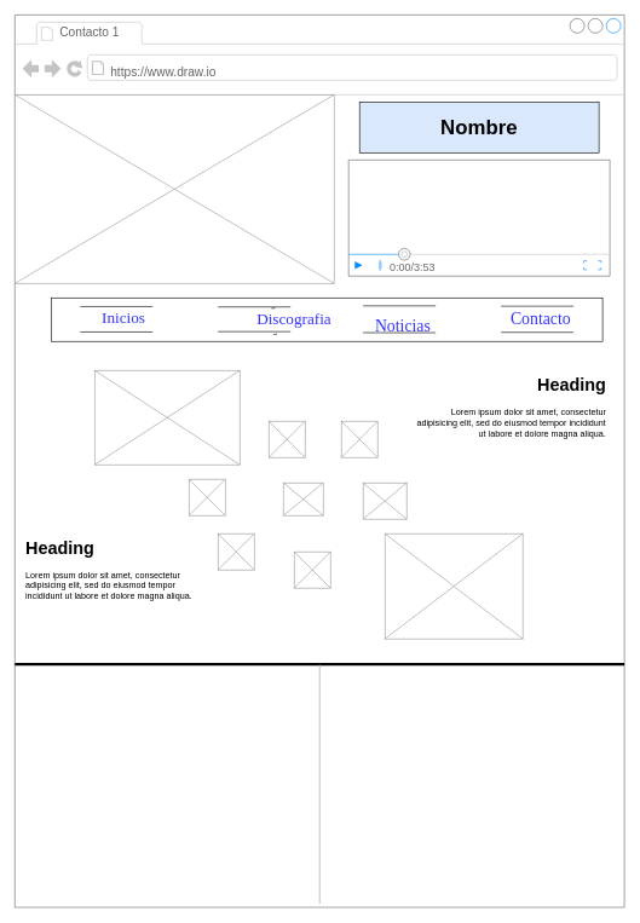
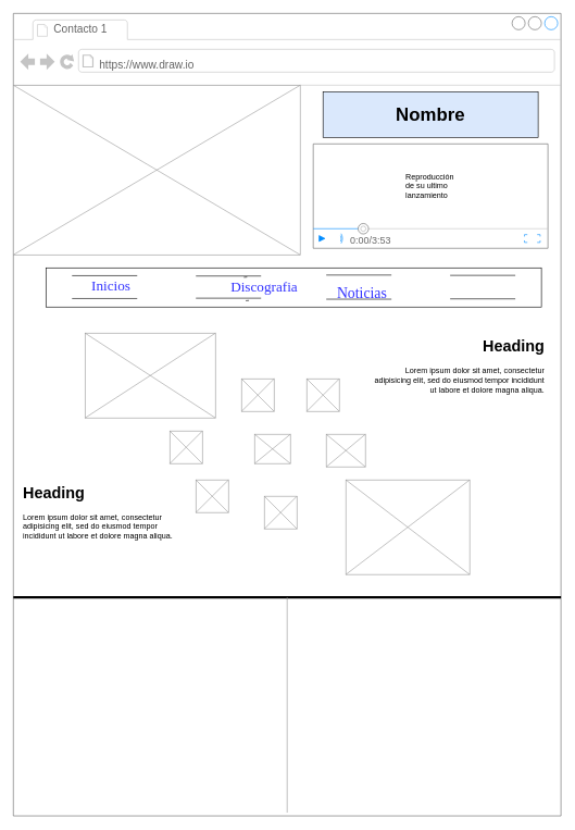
+ <mxCell id="29" value="&lt;div style=&quot;&quot;&gt;&lt;span style=&quot;background-color: initial;&quot;&gt;Reproducción de su ultimo lanzamiento&lt;/span&gt;&lt;/div&gt;" style="text;html=1;strokeColor=none;fillColor=none;align=left;verticalAlign=middle;whiteSpace=wrap;rounded=0;" vertex="1" parent="2"><mxGeometry x="600" y="250" width="60" height="30" as="geometry" /></mxCell>
- <mxCell id="10" value="&lt;font style=&quot;font-size: 23px;&quot; color=&quot;#3333ff&quot; face=&quot;Georgia&quot;&gt;Contacto&lt;/font&gt;" style="text;html=1;strokeColor=none;fillColor=none;align=center;verticalAlign=middle;whiteSpace=wrap;rounded=0;" vertex="1" parent="2"><mxGeometry x="670" y="402.5" width="110" height="30" as="geometry" /></mxCell>
